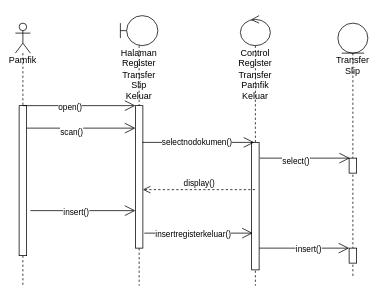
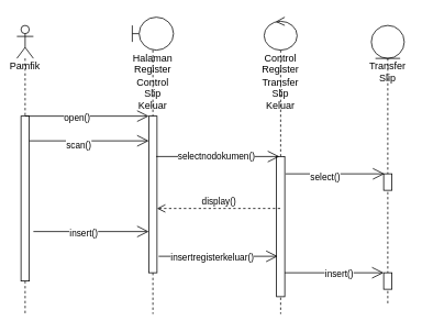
- <mxCell id="4" value="Halaman Register Transfer Slip Keluar" style="shape=umlLifeline;participant=umlBoundary;perimeter=lifelinePerimeter;whiteSpace=wrap;html=1;container=1;collapsible=0;recursiveResize=0;verticalAlign=top;spacingTop=36;outlineConnect=0;" parent="1" vertex="1"><mxGeometry x="160" y="20" width="50" height="360" as="geometry" /></mxCell>
+ <mxCell id="4" value="Halaman Register Control Slip Keluar" style="shape=umlLifeline;participant=umlBoundary;perimeter=lifelinePerimeter;whiteSpace=wrap;html=1;container=1;collapsible=0;recursiveResize=0;verticalAlign=top;spacingTop=36;outlineConnect=0;" parent="1" vertex="1"><mxGeometry x="160" y="20" width="50" height="360" as="geometry" /></mxCell>
- <mxCell id="8" value="Control Register Transfer Pamfik Keluar" style="shape=umlLifeline;participant=umlControl;perimeter=lifelinePerimeter;whiteSpace=wrap;html=1;container=1;collapsible=0;recursiveResize=0;verticalAlign=top;spacingTop=36;outlineConnect=0;" parent="1" vertex="1"><mxGeometry x="320" y="20" width="40" height="360" as="geometry" /></mxCell>
+ <mxCell id="8" value="Control Register Transfer Slip Keluar" style="shape=umlLifeline;participant=umlControl;perimeter=lifelinePerimeter;whiteSpace=wrap;html=1;container=1;collapsible=0;recursiveResize=0;verticalAlign=top;spacingTop=36;outlineConnect=0;" parent="1" vertex="1"><mxGeometry x="320" y="20" width="40" height="360" as="geometry" /></mxCell>
